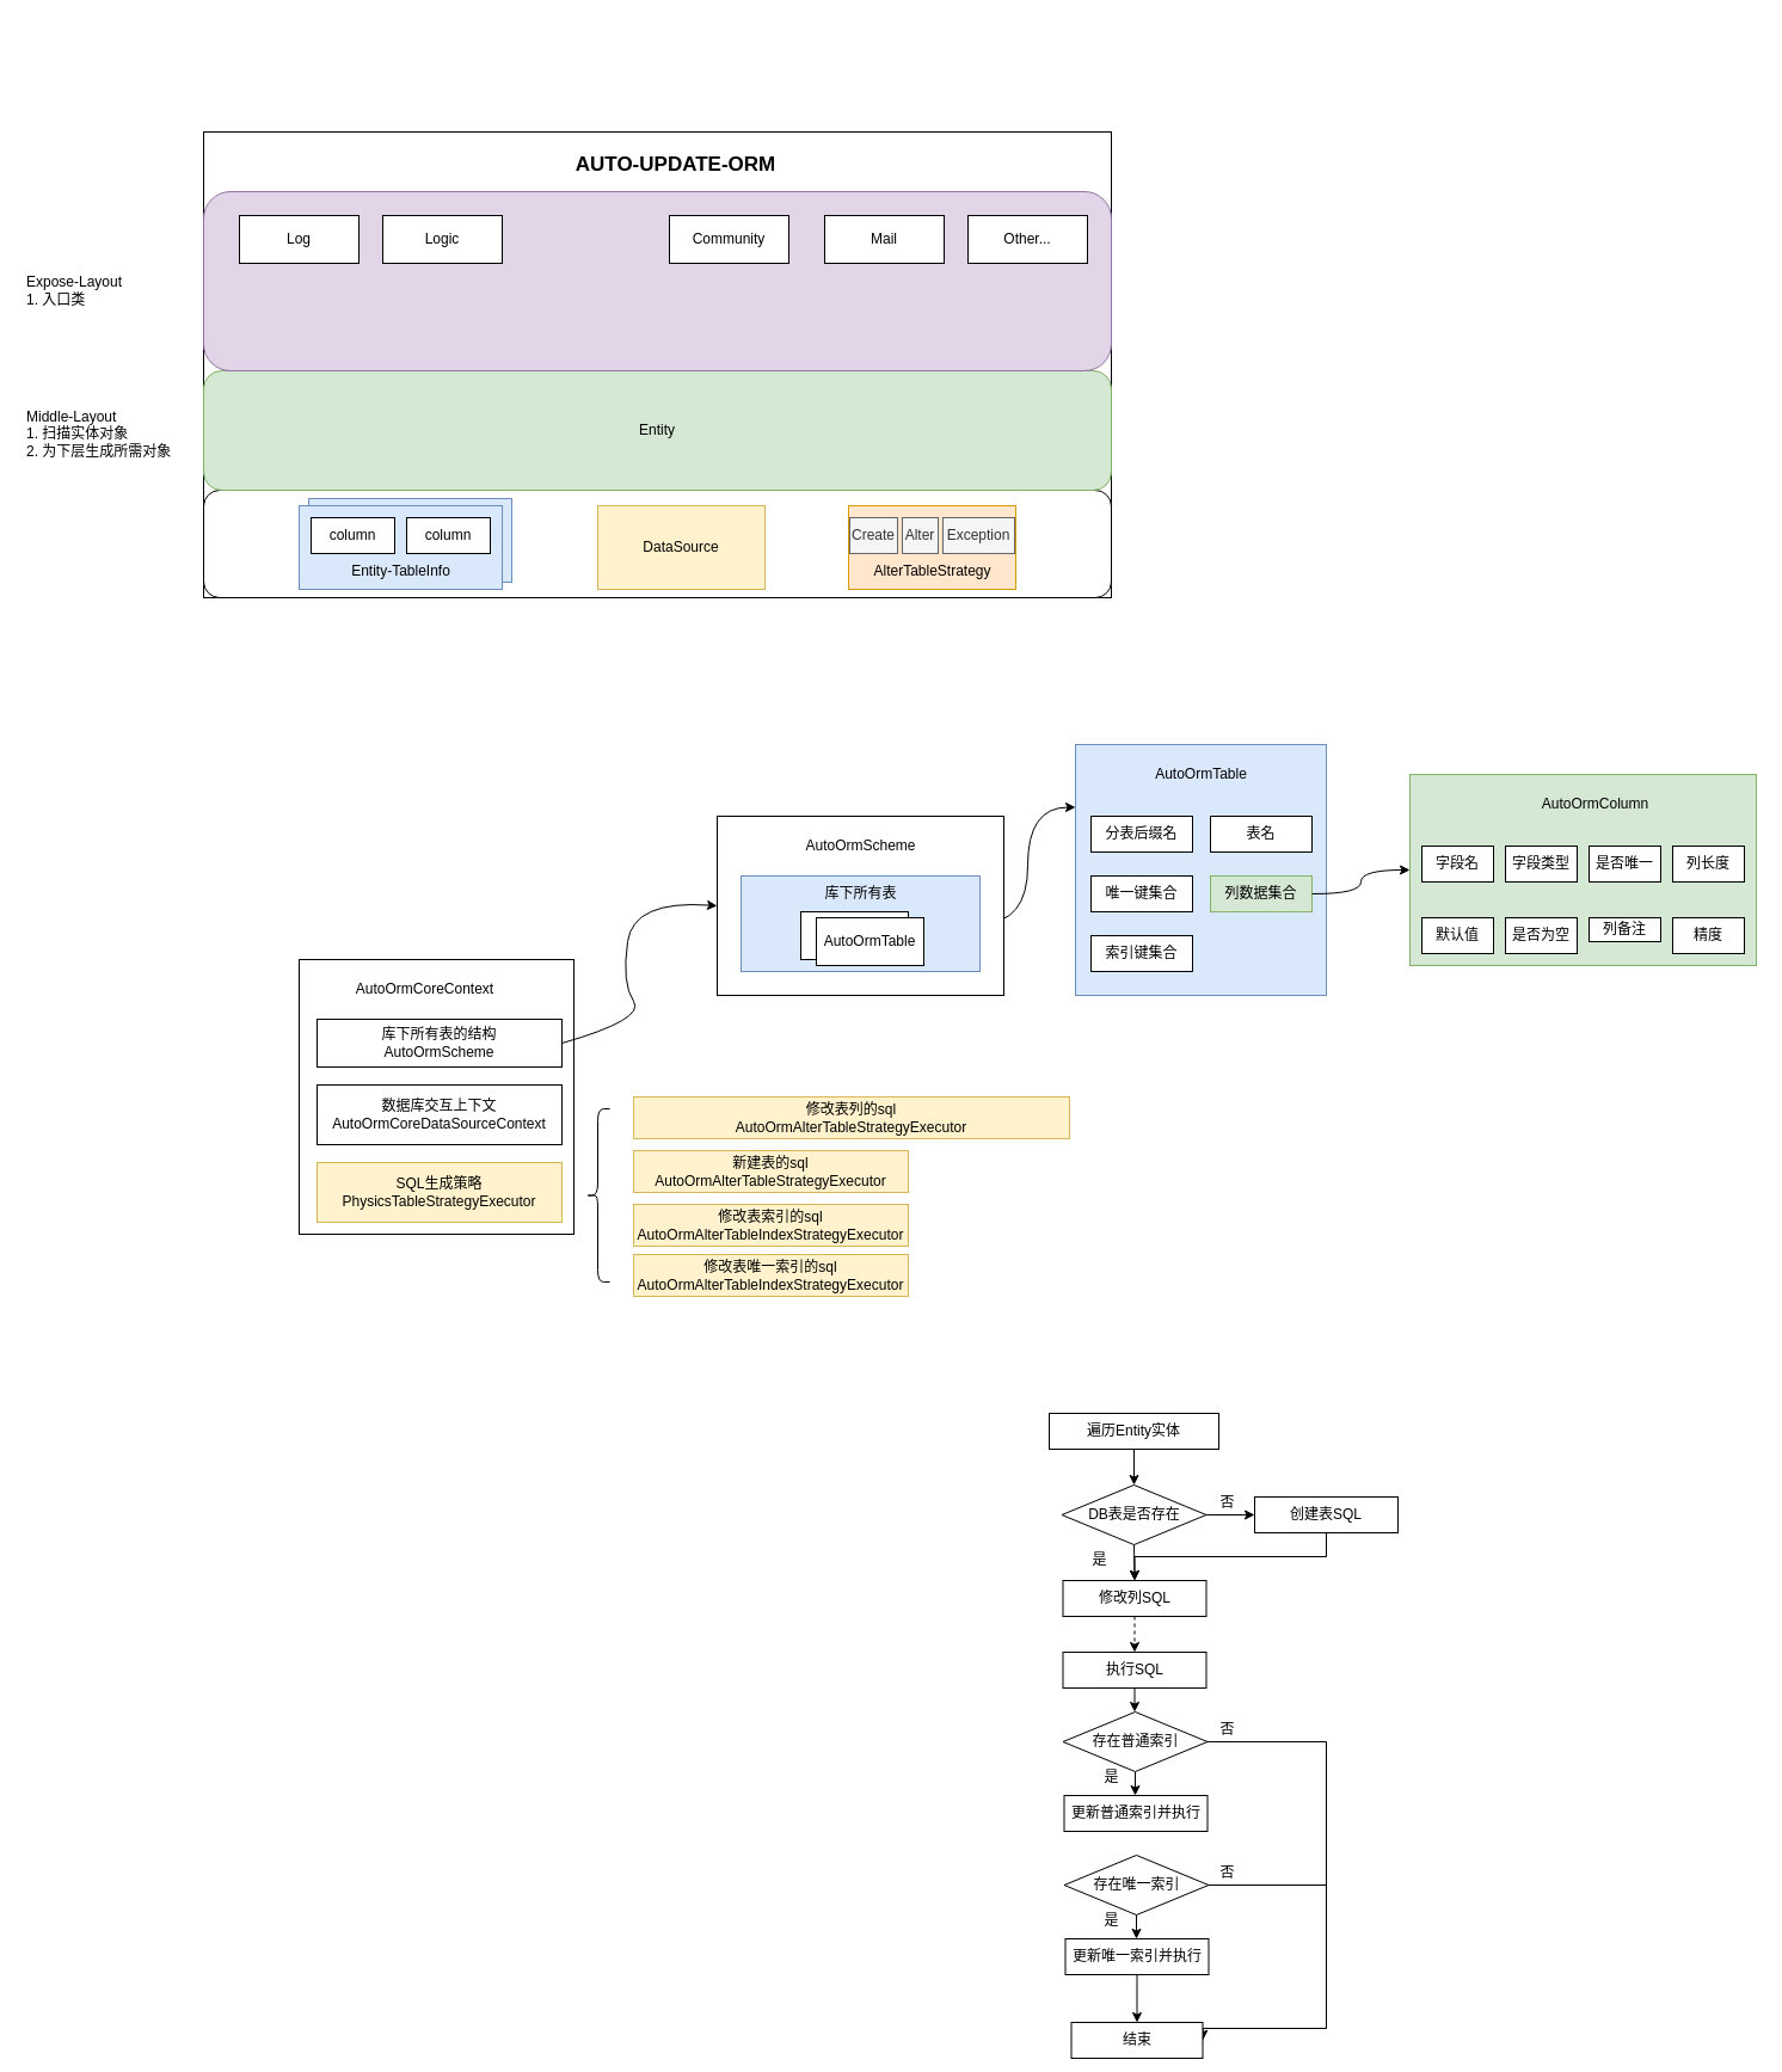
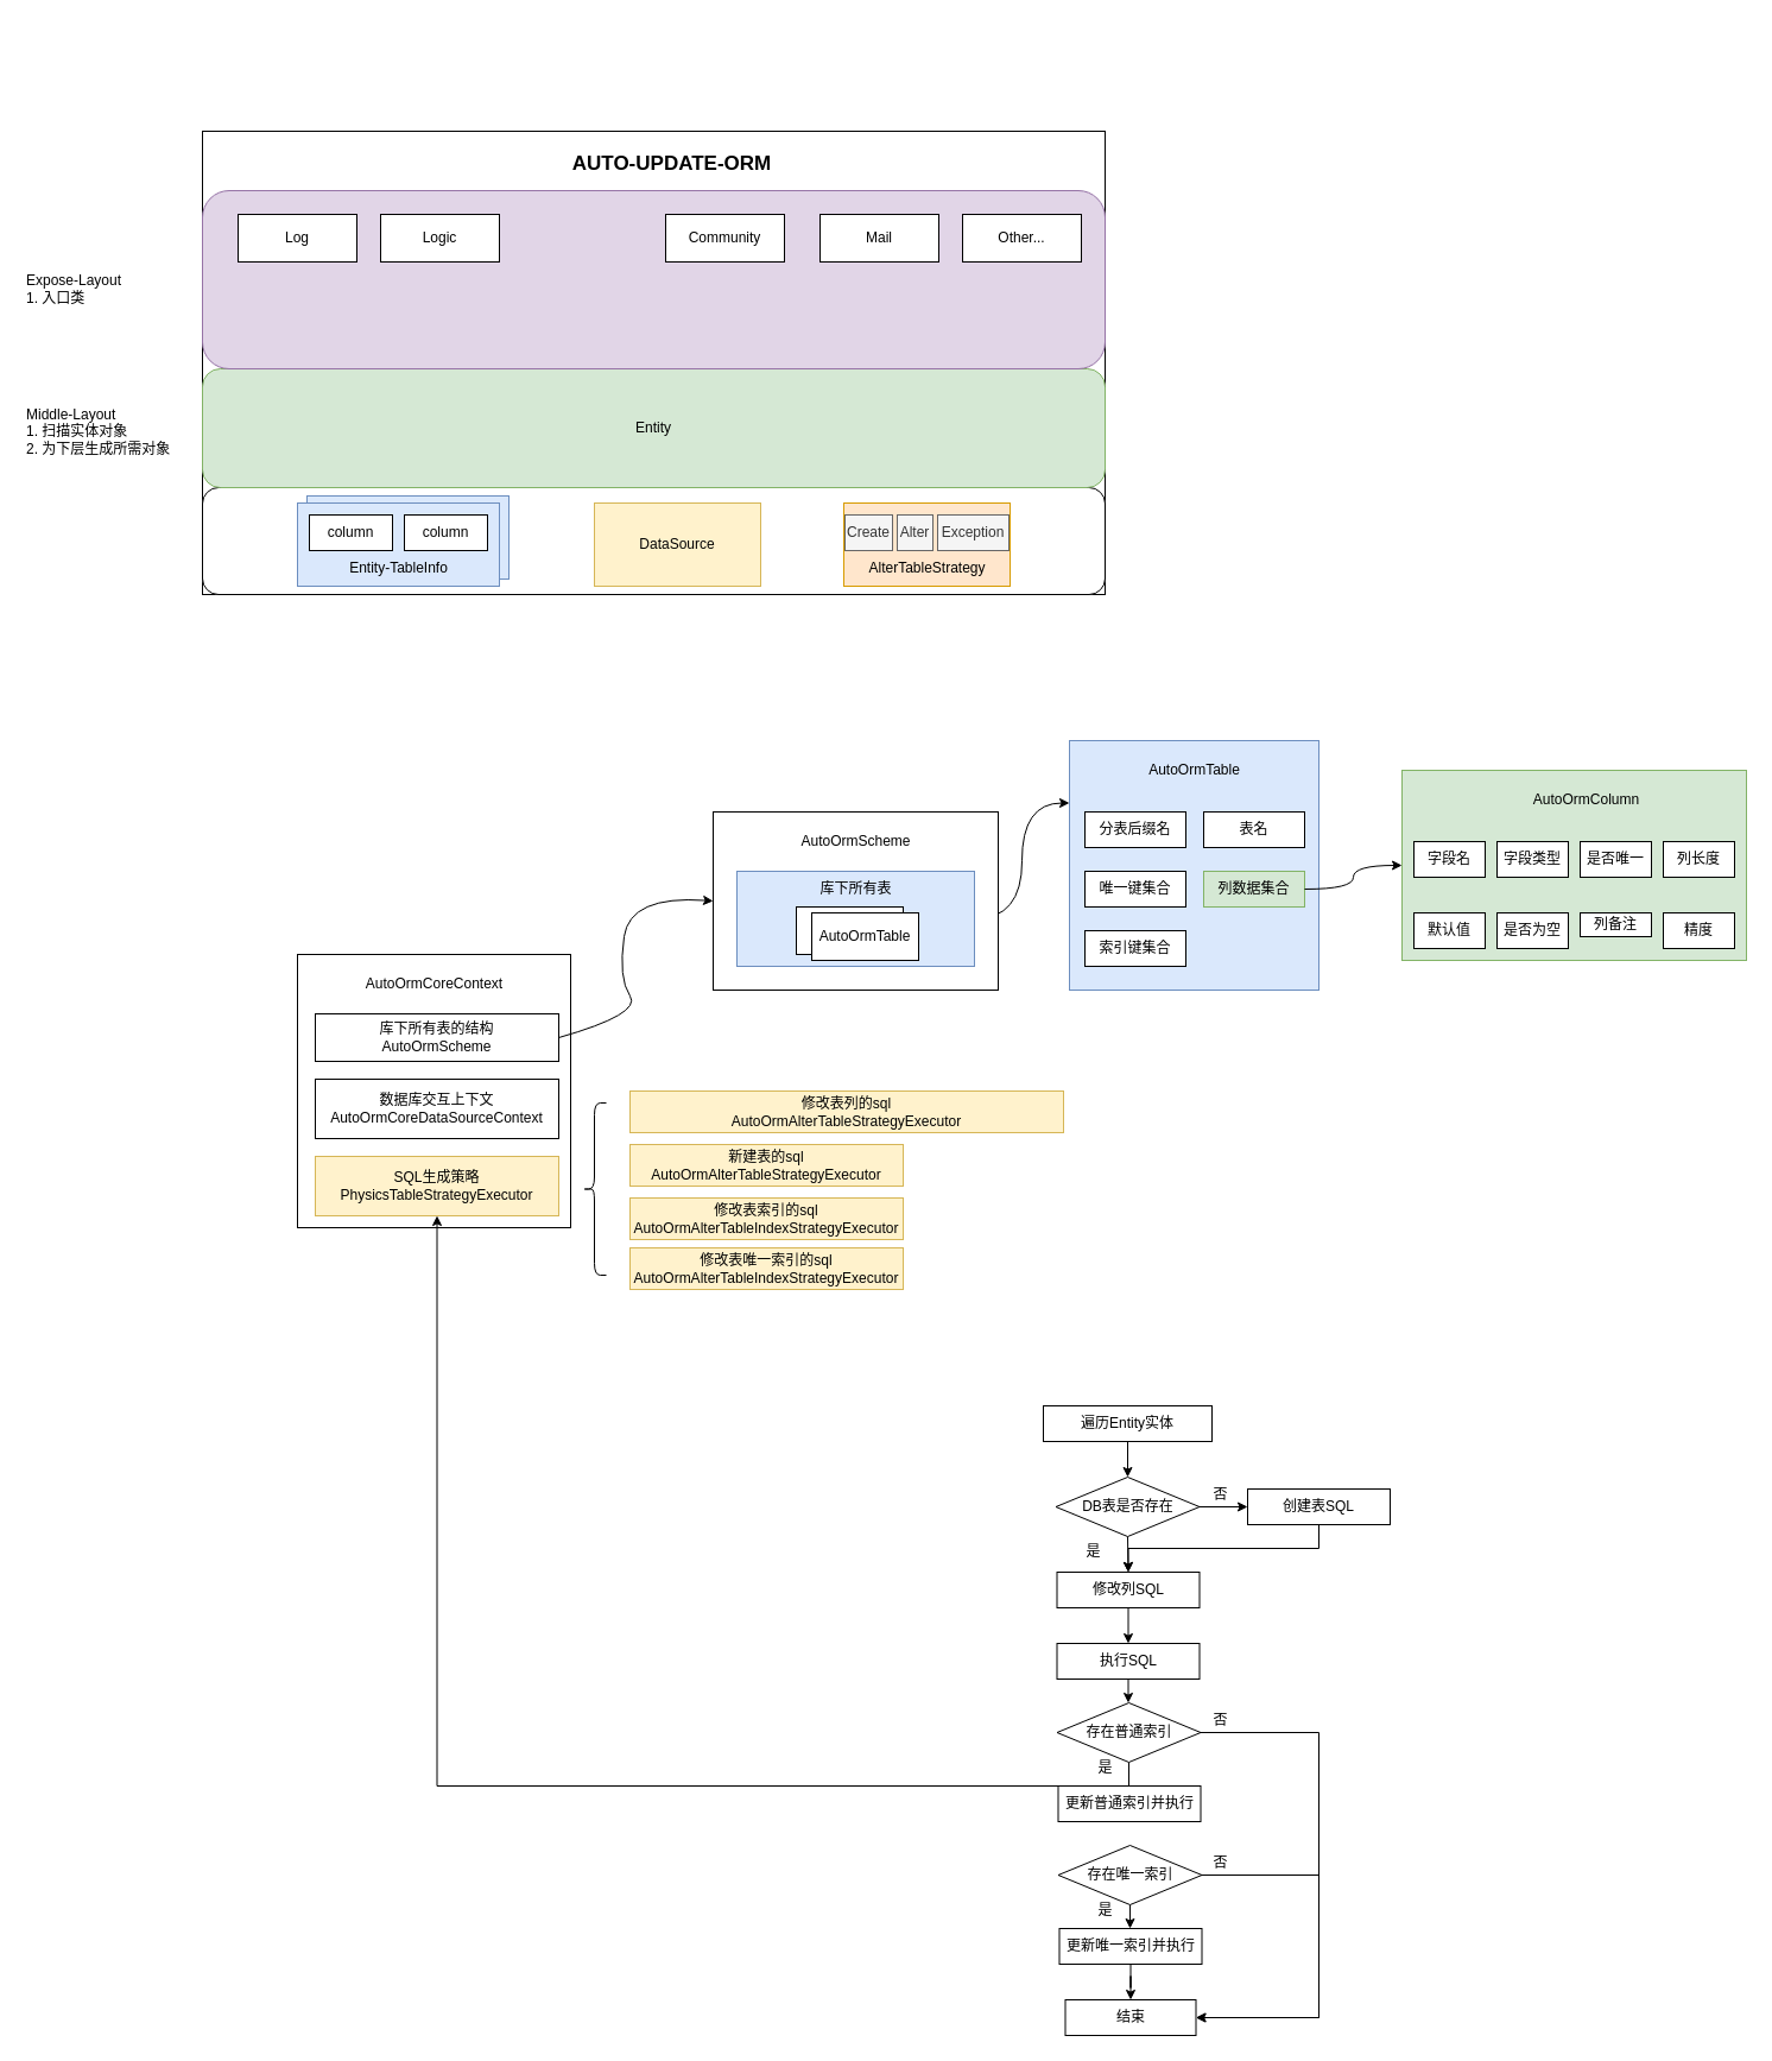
- <mxCell id="29" value="AutoOrmCoreContext" style="text;html=1;align=center;verticalAlign=middle;resizable=0;points=[];autosize=1;strokeColor=none;fillColor=none;" parent="1" vertex="1"><mxGeometry x="285" y="813" width="140" height="30" as="geometry" /></mxCell>
+ <mxCell id="29" value="AutoOrmCoreContext" style="text;html=1;align=center;verticalAlign=middle;resizable=0;points=[];autosize=1;strokeColor=none;fillColor=none;" parent="1" vertex="1"><mxGeometry x="295" y="813" width="140" height="30" as="geometry" /></mxCell>
- <mxCell id="73" style="edgeStyle=orthogonalEdgeStyle;rounded=0;orthogonalLoop=1;jettySize=auto;html=1;exitX=0.5;exitY=1;exitDx=0;exitDy=0;entryX=0.5;entryY=0;entryDx=0;entryDy=0;dashed=1;" edge="1" parent="1" source="74" target="80"><mxGeometry relative="1" as="geometry" /></mxCell>
+ <mxCell id="73" style="edgeStyle=orthogonalEdgeStyle;rounded=0;orthogonalLoop=1;jettySize=auto;html=1;exitX=0.5;exitY=1;exitDx=0;exitDy=0;entryX=0.5;entryY=0;entryDx=0;entryDy=0;" edge="1" parent="1" source="74" target="80"><mxGeometry relative="1" as="geometry" /></mxCell>
- <mxCell id="77" style="edgeStyle=orthogonalEdgeStyle;rounded=0;orthogonalLoop=1;jettySize=auto;html=1;exitX=0.5;exitY=1;exitDx=0;exitDy=0;" edge="1" parent="1" source="78" target="82"><mxGeometry relative="1" as="geometry" /></mxCell>
+ <mxCell id="77" style="edgeStyle=orthogonalEdgeStyle;rounded=0;orthogonalLoop=1;jettySize=auto;html=1;exitX=0.5;exitY=1;exitDx=0;exitDy=0;" edge="1" parent="1" source="78" target="32"><mxGeometry relative="1" as="geometry" /></mxCell>
- <mxCell id="88" value="结束" style="whiteSpace=wrap;html=1;" vertex="1" parent="1"><mxGeometry x="896.5" y="1693" width="110" height="30" as="geometry" /></mxCell>
+ <mxCell id="88" value="结束" style="whiteSpace=wrap;html=1;" vertex="1" parent="1"><mxGeometry x="896.5" y="1683" width="110" height="30" as="geometry" /></mxCell>
